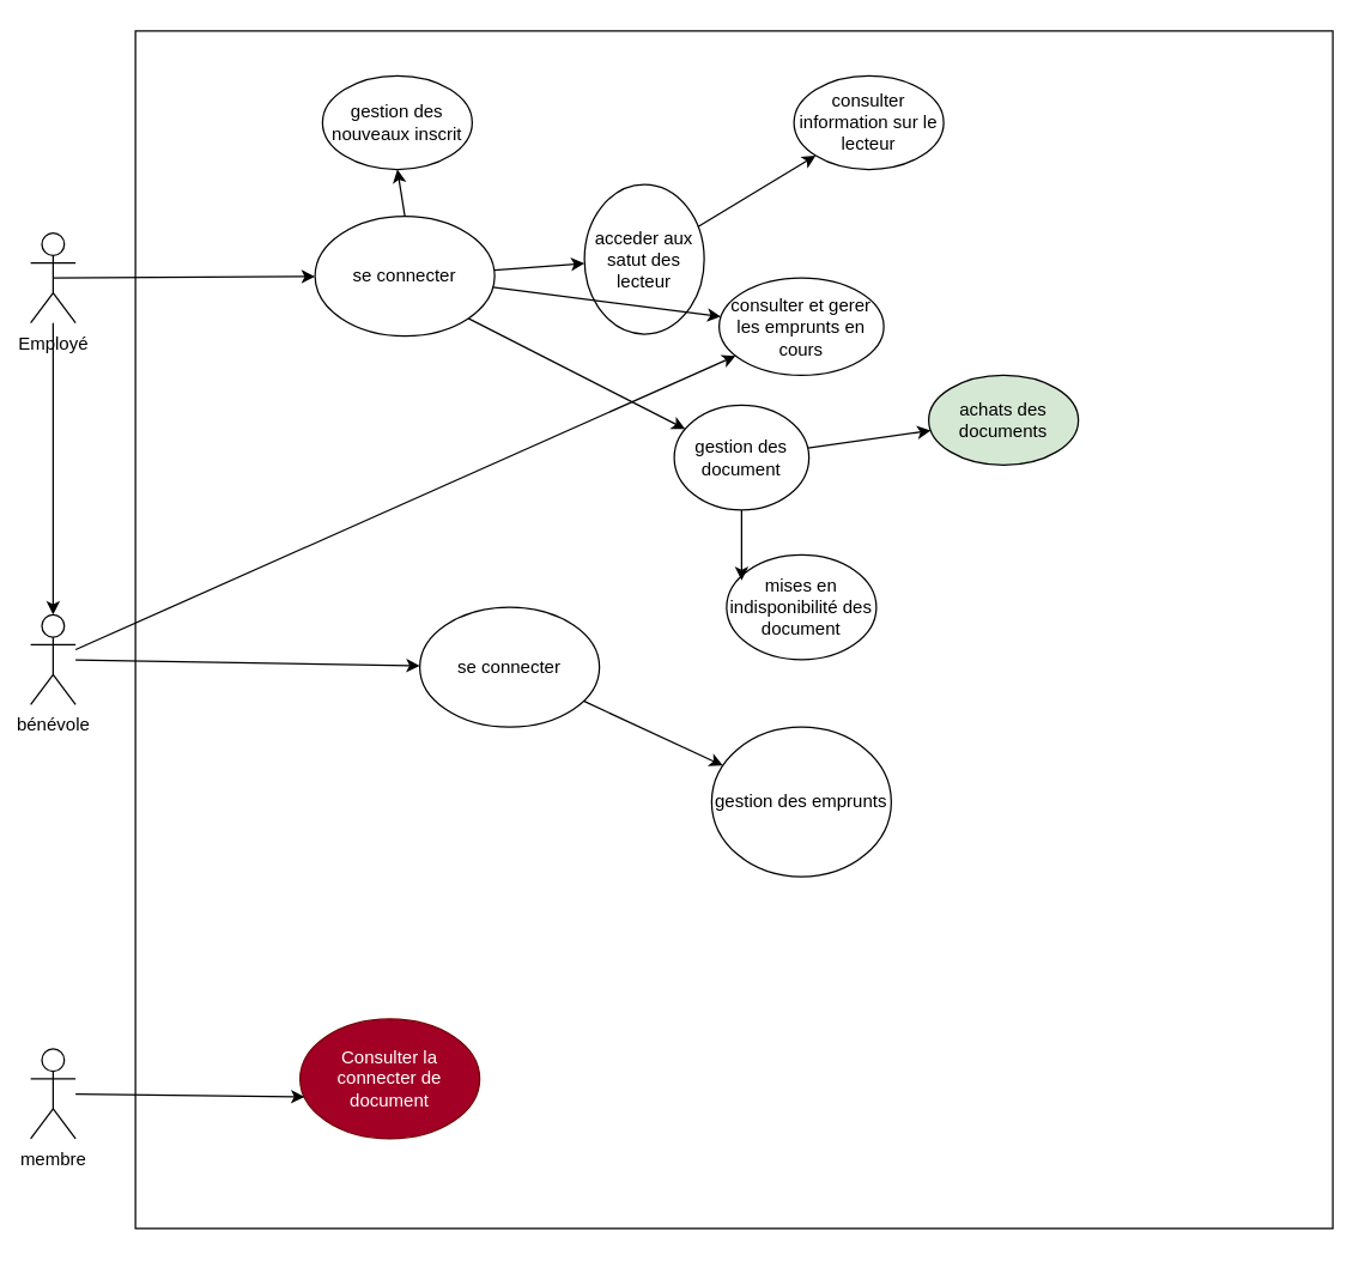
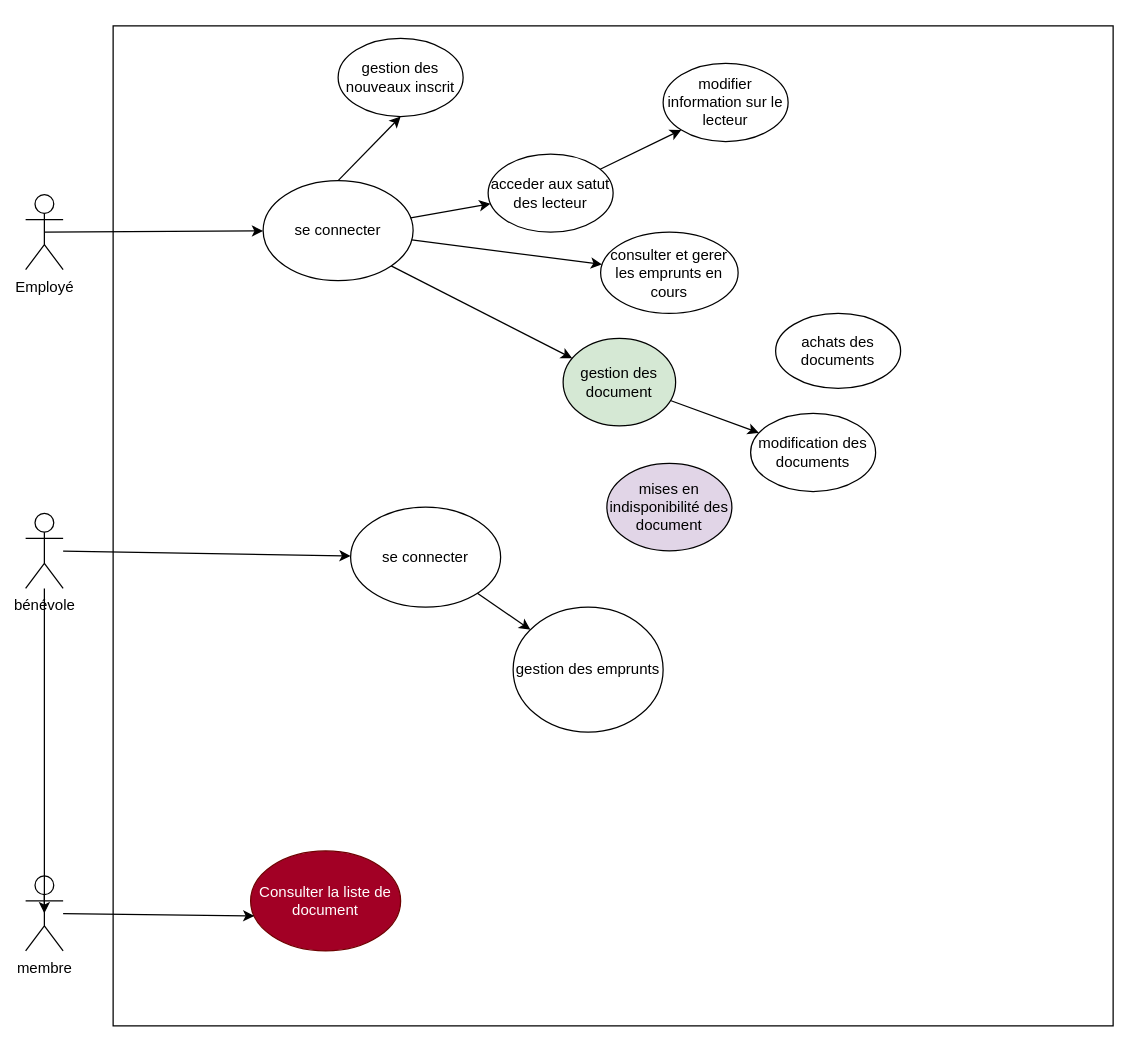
- <mxCell id="28" value="gestion des nouveaux inscrit" style="ellipse;whiteSpace=wrap;html=1;" parent="1" vertex="1"><mxGeometry x="215" y="50" width="100" height="62.5" as="geometry" /></mxCell>
+ <mxCell id="28" value="gestion des nouveaux inscrit" style="ellipse;whiteSpace=wrap;html=1;" parent="1" vertex="1"><mxGeometry x="270" y="30" width="100" height="62.5" as="geometry" /></mxCell>
- <mxCell id="20" value="consulter information sur le lecteur" style="ellipse;whiteSpace=wrap;html=1;" parent="1" vertex="1"><mxGeometry x="530" y="50" width="100" height="62.5" as="geometry" /></mxCell>
+ <mxCell id="20" value="modifier information sur le lecteur" style="ellipse;whiteSpace=wrap;html=1;" parent="1" vertex="1"><mxGeometry x="530" y="50" width="100" height="62.5" as="geometry" /></mxCell>
- <mxCell id="19" value="acceder aux satut des lecteur" style="ellipse;whiteSpace=wrap;html=1;" parent="1" vertex="1"><mxGeometry x="390" y="122.5" width="80" height="100" as="geometry" /></mxCell>
+ <mxCell id="19" value="acceder aux satut des lecteur" style="ellipse;whiteSpace=wrap;html=1;" parent="1" vertex="1"><mxGeometry x="390" y="122.5" width="100" height="62.5" as="geometry" /></mxCell>
- <mxCell id="15" value="achats des documents" style="ellipse;whiteSpace=wrap;html=1;fillColor=#d5e8d4;" parent="1" vertex="1"><mxGeometry x="620" y="250" width="100" height="60" as="geometry" /></mxCell>
+ <mxCell id="15" value="achats des documents" style="ellipse;whiteSpace=wrap;html=1;" parent="1" vertex="1"><mxGeometry x="620" y="250" width="100" height="60" as="geometry" /></mxCell>
- <mxCell id="22" value="" style="endArrow=classic;html=1;" parent="1" source="14" target="15" edge="1"><mxGeometry width="50" height="50" relative="1" as="geometry"><mxPoint x="420" y="340" as="sourcePoint" /><mxPoint x="470" y="290" as="targetPoint" /></mxGeometry></mxCell>
- <mxCell id="14" value="gestion des document" style="ellipse;whiteSpace=wrap;html=1;" parent="1" vertex="1"><mxGeometry x="450" y="270" width="90" height="70" as="geometry" /></mxCell>
+ <mxCell id="14" value="gestion des document" style="ellipse;whiteSpace=wrap;html=1;fillColor=#d5e8d4;" parent="1" vertex="1"><mxGeometry x="450" y="270" width="90" height="70" as="geometry" /></mxCell>
- <mxCell id="13" value="" style="endArrow=classic;html=1;" parent="1" source="3" target="4" edge="1"><mxGeometry width="50" height="50" relative="1" as="geometry"><mxPoint x="420" y="470" as="sourcePoint" /><mxPoint x="470" y="420" as="targetPoint" /></mxGeometry></mxCell>
+ <mxCell id="23" value="" style="endArrow=classic;html=1;" parent="1" source="14" target="16" edge="1"><mxGeometry width="50" height="50" relative="1" as="geometry"><mxPoint x="420" y="340" as="sourcePoint" /><mxPoint x="470" y="290" as="targetPoint" /></mxGeometry></mxCell>
- <mxCell id="10" value="" style="endArrow=classic;html=1;" parent="1" source="4" target="18" edge="1"><mxGeometry width="50" height="50" relative="1" as="geometry"><mxPoint x="420" y="480" as="sourcePoint" /><mxPoint x="470" y="430" as="targetPoint" /></mxGeometry></mxCell>
+ <mxCell id="10" value="" style="endArrow=classic;html=1;entryX=0.5;entryY=0.5;entryDx=0;entryDy=0;entryPerimeter=0;" parent="1" source="4" target="6" edge="1"><mxGeometry width="50" height="50" relative="1" as="geometry"><mxPoint x="420" y="480" as="sourcePoint" /><mxPoint x="470" y="430" as="targetPoint" /></mxGeometry></mxCell>
- <mxCell id="24" value="" style="endArrow=classic;html=1;entryX=0.1;entryY=0.243;entryDx=0;entryDy=0;entryPerimeter=0;" parent="1" source="14" target="17" edge="1"><mxGeometry width="50" height="50" relative="1" as="geometry"><mxPoint x="420" y="340" as="sourcePoint" /><mxPoint x="470" y="290" as="targetPoint" /></mxGeometry></mxCell>
+ <mxCell id="16" value="modification des documents" style="ellipse;whiteSpace=wrap;html=1;" parent="1" vertex="1"><mxGeometry x="600" y="330" width="100" height="62.5" as="geometry" /></mxCell>
- <mxCell id="17" value="mises en indisponibilité des document" style="ellipse;whiteSpace=wrap;html=1;" parent="1" vertex="1"><mxGeometry x="485" y="370" width="100" height="70" as="geometry" /></mxCell>
+ <mxCell id="17" value="mises en indisponibilité des document" style="ellipse;whiteSpace=wrap;html=1;fillColor=#e1d5e7;" parent="1" vertex="1"><mxGeometry x="485" y="370" width="100" height="70" as="geometry" /></mxCell>
- <mxCell id="11" value="gestion des emprunts" style="ellipse;whiteSpace=wrap;html=1;" parent="1" vertex="1"><mxGeometry x="475" y="485" width="120" height="100" as="geometry" /></mxCell>
+ <mxCell id="11" value="gestion des emprunts" style="ellipse;whiteSpace=wrap;html=1;" parent="1" vertex="1"><mxGeometry x="410" y="485" width="120" height="100" as="geometry" /></mxCell>
- <mxCell id="5" value="Consulter la connecter de document" style="ellipse;whiteSpace=wrap;html=1;fillColor=#a20025;strokeColor=#6F0000;fontColor=#ffffff;" parent="1" vertex="1"><mxGeometry x="200" y="680" width="120" height="80" as="geometry" /></mxCell>
+ <mxCell id="5" value="Consulter la liste de document" style="ellipse;whiteSpace=wrap;html=1;fillColor=#a20025;strokeColor=#6F0000;fontColor=#ffffff;" parent="1" vertex="1"><mxGeometry x="200" y="680" width="120" height="80" as="geometry" /></mxCell>
